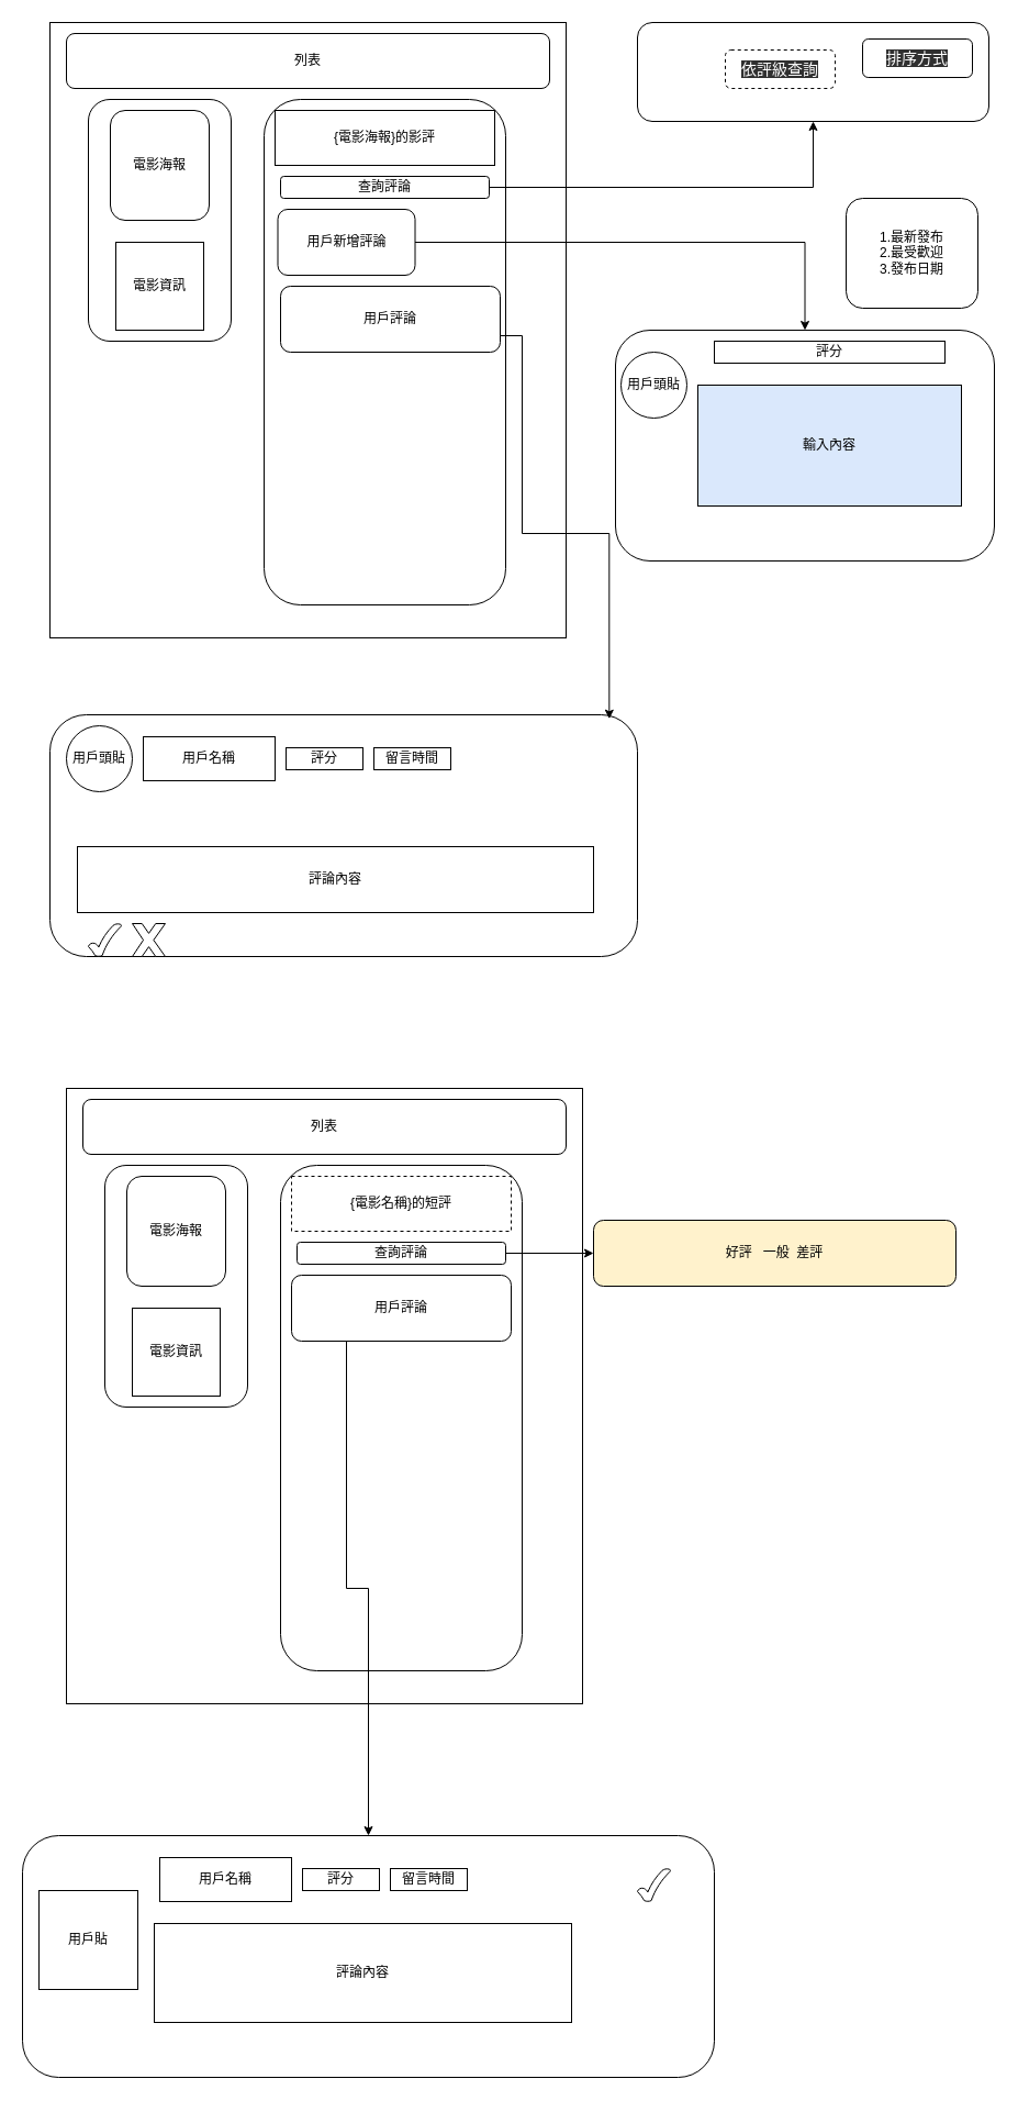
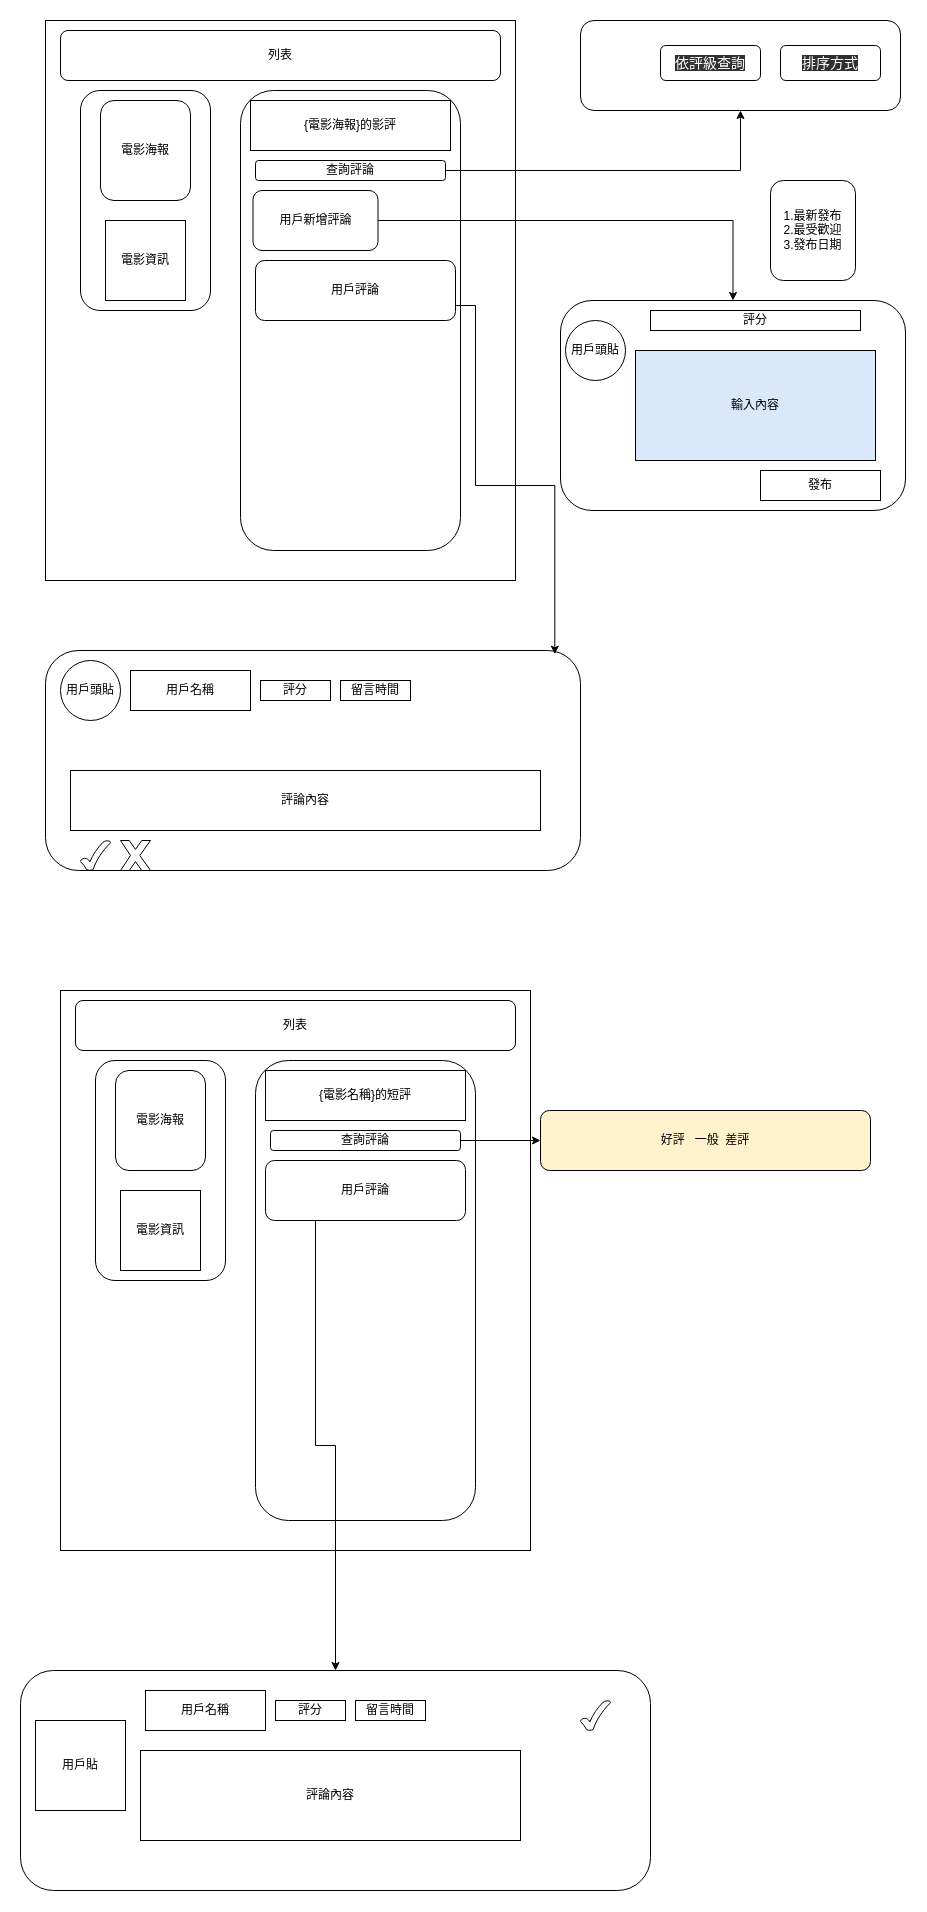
- <mxCell id="23" value="&lt;span style=&quot;font-family: Arial, Tahoma, Helvetica, sans-serif; font-size: 14px; text-align: left; background-color: rgb(48, 48, 48);&quot;&gt;&lt;font color=&quot;#ffffff&quot;&gt;排序方式&lt;/font&gt;&lt;/span&gt;" style="rounded=1;whiteSpace=wrap;html=1;" parent="1" vertex="1"><mxGeometry x="785" y="35" width="100" height="35" as="geometry" /></mxCell>
+ <mxCell id="23" value="&lt;span style=&quot;font-family: Arial, Tahoma, Helvetica, sans-serif; font-size: 14px; text-align: left; background-color: rgb(48, 48, 48);&quot;&gt;&lt;font color=&quot;#ffffff&quot;&gt;排序方式&lt;/font&gt;&lt;/span&gt;" style="rounded=1;whiteSpace=wrap;html=1;" parent="1" vertex="1"><mxGeometry x="780" y="45" width="100" height="35" as="geometry" /></mxCell>
- <mxCell id="22" value="&lt;span style=&quot;font-family: Arial, Tahoma, Helvetica, sans-serif; font-size: 14px; text-align: left; background-color: rgb(48, 48, 48);&quot;&gt;&lt;font color=&quot;#ffffff&quot;&gt;依評級查詢&lt;/font&gt;&lt;/span&gt;" style="rounded=1;whiteSpace=wrap;html=1;dashed=1;" parent="1" vertex="1"><mxGeometry x="660" y="45" width="100" height="35" as="geometry" /></mxCell>
+ <mxCell id="22" value="&lt;span style=&quot;font-family: Arial, Tahoma, Helvetica, sans-serif; font-size: 14px; text-align: left; background-color: rgb(48, 48, 48);&quot;&gt;&lt;font color=&quot;#ffffff&quot;&gt;依評級查詢&lt;/font&gt;&lt;/span&gt;" style="rounded=1;whiteSpace=wrap;html=1;" parent="1" vertex="1"><mxGeometry x="660" y="45" width="100" height="35" as="geometry" /></mxCell>
- <mxCell id="24" value="1.最新發布&lt;div&gt;2.最受歡迎&lt;/div&gt;&lt;div&gt;3.發布日期&lt;/div&gt;" style="rounded=1;whiteSpace=wrap;html=1;align=center;" parent="1" vertex="1"><mxGeometry x="770" y="180" width="120" height="100" as="geometry" /></mxCell>
+ <mxCell id="24" value="1.最新發布&lt;div&gt;2.最受歡迎&lt;/div&gt;&lt;div&gt;3.發布日期&lt;/div&gt;" style="rounded=1;whiteSpace=wrap;html=1;align=center;" parent="1" vertex="1"><mxGeometry x="770" y="180" width="85" height="100" as="geometry" /></mxCell>
+ <mxCell id="50" value="發布" style="rounded=0;whiteSpace=wrap;html=1;" vertex="1" parent="1"><mxGeometry x="760" y="470" width="120" height="30" as="geometry" /></mxCell>
- <mxCell id="33" value="{電影名稱}的短評" style="rounded=0;whiteSpace=wrap;html=1;dashed=1;" parent="1" vertex="1"><mxGeometry x="265" y="1070" width="200" height="50" as="geometry" /></mxCell>
+ <mxCell id="33" value="{電影名稱}的短評" style="rounded=0;whiteSpace=wrap;html=1;" parent="1" vertex="1"><mxGeometry x="265" y="1070" width="200" height="50" as="geometry" /></mxCell>
